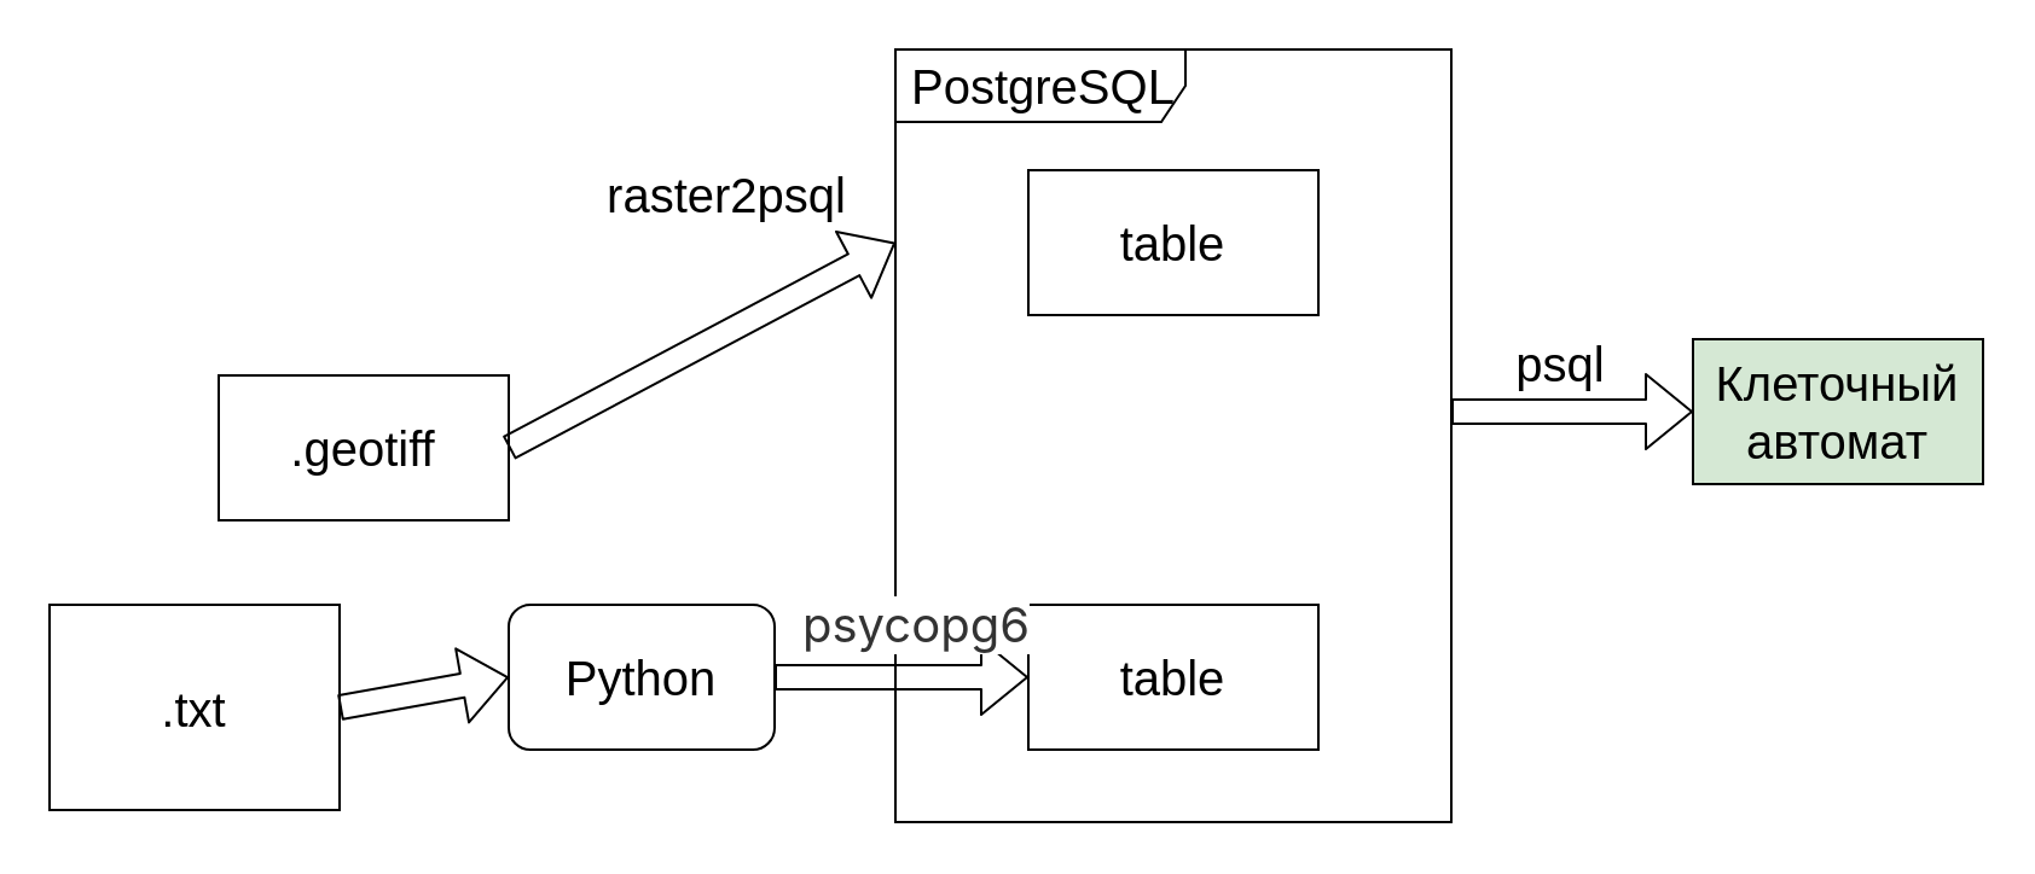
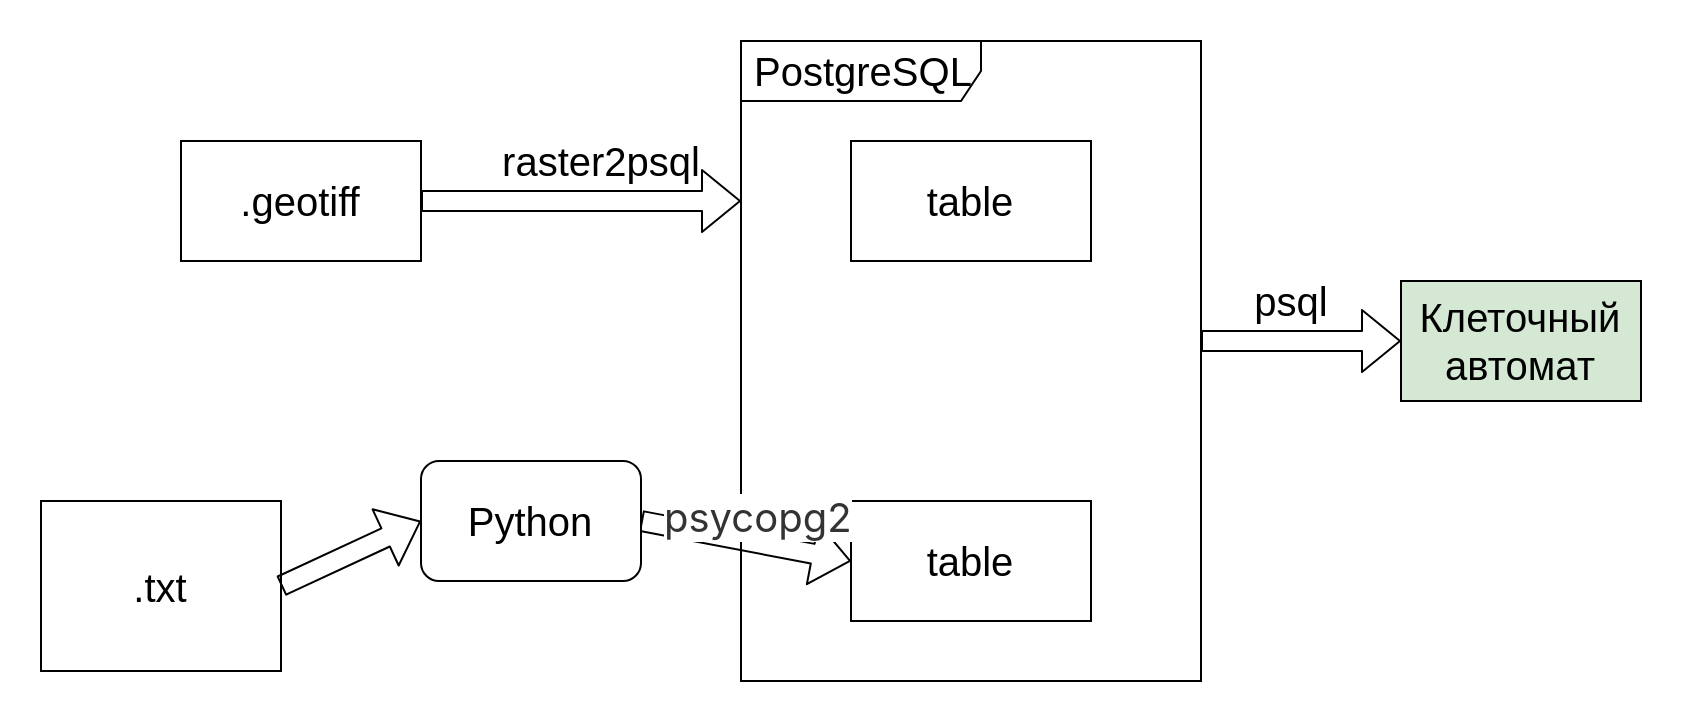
- <mxCell id="3" value="&lt;font style=&quot;font-size: 20px;&quot;&gt;.geotiff&lt;/font&gt;" style="rounded=0;whiteSpace=wrap;html=1;" parent="1" vertex="1"><mxGeometry x="90" y="155" width="120" height="60" as="geometry" /></mxCell>
+ <mxCell id="3" value="&lt;font style=&quot;font-size: 20px;&quot;&gt;.geotiff&lt;/font&gt;" style="rounded=0;whiteSpace=wrap;html=1;" parent="1" vertex="1"><mxGeometry x="90" y="70" width="120" height="60" as="geometry" /></mxCell>
- <mxCell id="15" value="&lt;span style=&quot;color: rgb(51, 51, 51); font-family: &amp;quot;YS Text&amp;quot;, -apple-system, BlinkMacSystemFont, Arial, Helvetica, sans-serif; background-color: rgb(255, 255, 255);&quot;&gt;&lt;font style=&quot;font-size: 20px;&quot;&gt;psycopg6&lt;/font&gt;&lt;/span&gt;" style="text;whiteSpace=wrap;html=1;fontSize=20;" parent="1" vertex="1"><mxGeometry x="330" y="240" width="90" height="50" as="geometry" /></mxCell>
+ <mxCell id="15" value="&lt;span style=&quot;color: rgb(51, 51, 51); font-family: &amp;quot;YS Text&amp;quot;, -apple-system, BlinkMacSystemFont, Arial, Helvetica, sans-serif; background-color: rgb(255, 255, 255);&quot;&gt;&lt;font style=&quot;font-size: 20px;&quot;&gt;psycopg2&lt;/font&gt;&lt;/span&gt;" style="text;whiteSpace=wrap;html=1;fontSize=20;" parent="1" vertex="1"><mxGeometry x="330" y="240" width="90" height="50" as="geometry" /></mxCell>
- <mxCell id="13" value="&lt;font style=&quot;font-size: 20px;&quot;&gt;Python&lt;/font&gt;" style="rounded=1;whiteSpace=wrap;html=1;" parent="1" vertex="1"><mxGeometry x="210" y="250" width="110" height="60" as="geometry" /></mxCell>
+ <mxCell id="13" value="&lt;font style=&quot;font-size: 20px;&quot;&gt;Python&lt;/font&gt;" style="rounded=1;whiteSpace=wrap;html=1;" parent="1" vertex="1"><mxGeometry x="210" y="230" width="110" height="60" as="geometry" /></mxCell>
